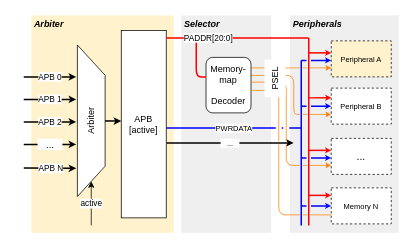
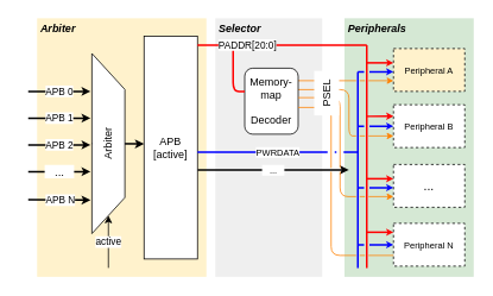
- <mxCell id="4" value="Peripherals" style="rounded=0;whiteSpace=wrap;html=1;labelBackgroundColor=none;fillColor=#efefef;fontSize=12;align=left;strokeColor=none;fontStyle=3;verticalAlign=top;spacingTop=-4;spacing=4;" vertex="1" parent="1"><mxGeometry x="386" y="20" width="145" height="290" as="geometry" /></mxCell>
+ <mxCell id="4" value="Peripherals" style="rounded=0;whiteSpace=wrap;html=1;labelBackgroundColor=none;fillColor=#D5E8D4;fontSize=12;align=left;strokeColor=none;fontStyle=3;verticalAlign=top;spacingTop=-4;spacing=4;" vertex="1" parent="1"><mxGeometry x="386" y="20" width="145" height="290" as="geometry" /></mxCell>
- <mxCell id="12" value="Memory N" style="rounded=0;whiteSpace=wrap;html=1;labelBackgroundColor=none;fillColor=#ffffff;fontSize=10;align=center;dashed=1;" vertex="1" parent="1"><mxGeometry x="441" y="250" width="80" height="48" as="geometry" /></mxCell>
+ <mxCell id="12" value="Peripheral N" style="rounded=0;whiteSpace=wrap;html=1;labelBackgroundColor=none;fillColor=#ffffff;fontSize=10;align=center;dashed=1;" vertex="1" parent="1"><mxGeometry x="441" y="250" width="80" height="48" as="geometry" /></mxCell>
